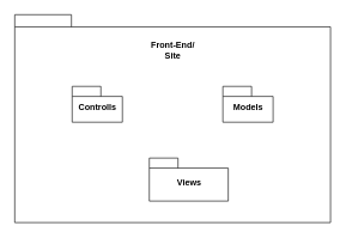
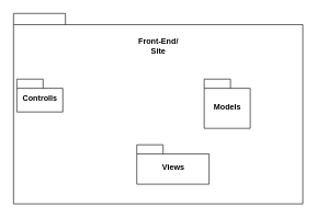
- <mxCell id="4" value="Controlls" style="shape=folder;fontStyle=1;spacingTop=10;tabWidth=40;tabHeight=14;tabPosition=left;html=1;" vertex="1" parent="1"><mxGeometry x="100" y="120" width="70" height="50" as="geometry" /></mxCell>
+ <mxCell id="4" value="Controlls" style="shape=folder;fontStyle=1;spacingTop=10;tabWidth=40;tabHeight=14;tabPosition=left;html=1;" vertex="1" parent="1"><mxGeometry x="25" y="120" width="70" height="50" as="geometry" /></mxCell>
- <mxCell id="6" value="Models" style="shape=folder;fontStyle=1;spacingTop=10;tabWidth=40;tabHeight=14;tabPosition=left;html=1;" vertex="1" parent="1"><mxGeometry x="310" y="120" width="70" height="50" as="geometry" /></mxCell>
+ <mxCell id="6" value="Models" style="shape=folder;fontStyle=1;spacingTop=10;tabWidth=40;tabHeight=14;tabPosition=left;html=1;" vertex="1" parent="1"><mxGeometry x="310" y="120" width="70" height="75" as="geometry" /></mxCell>
